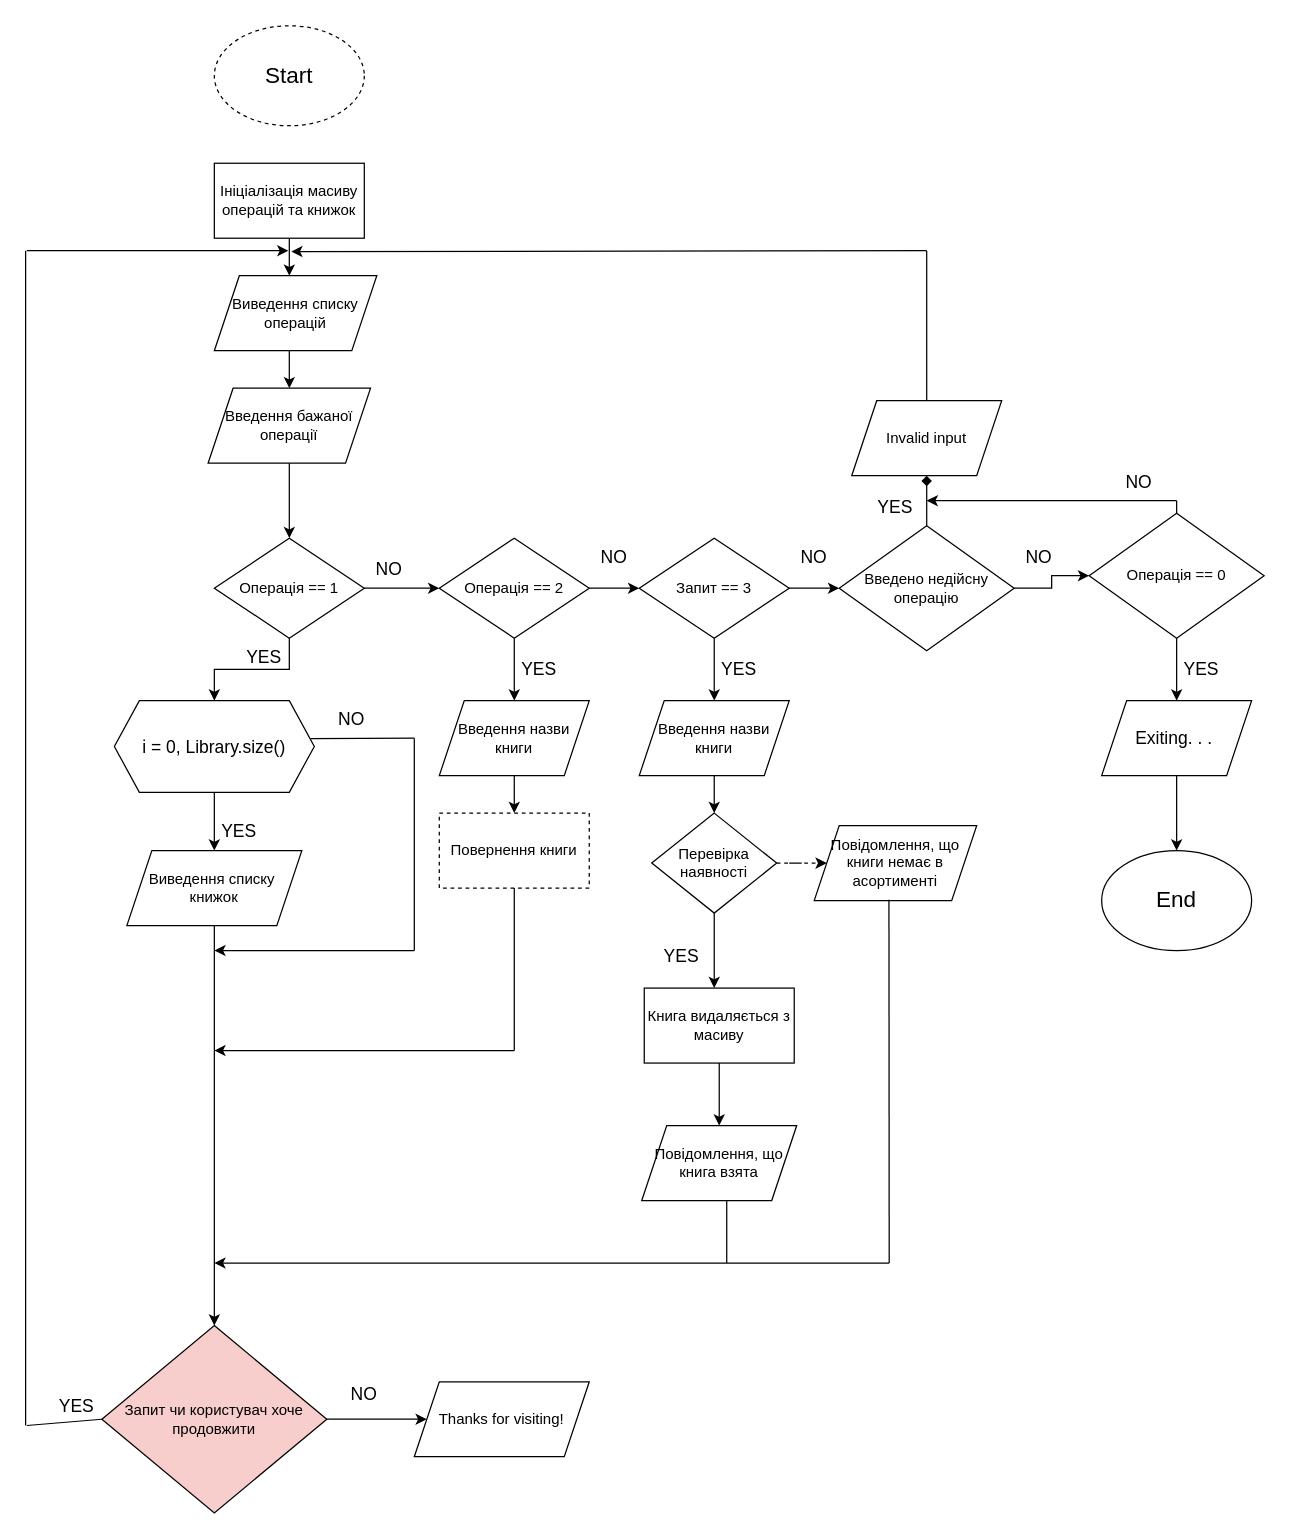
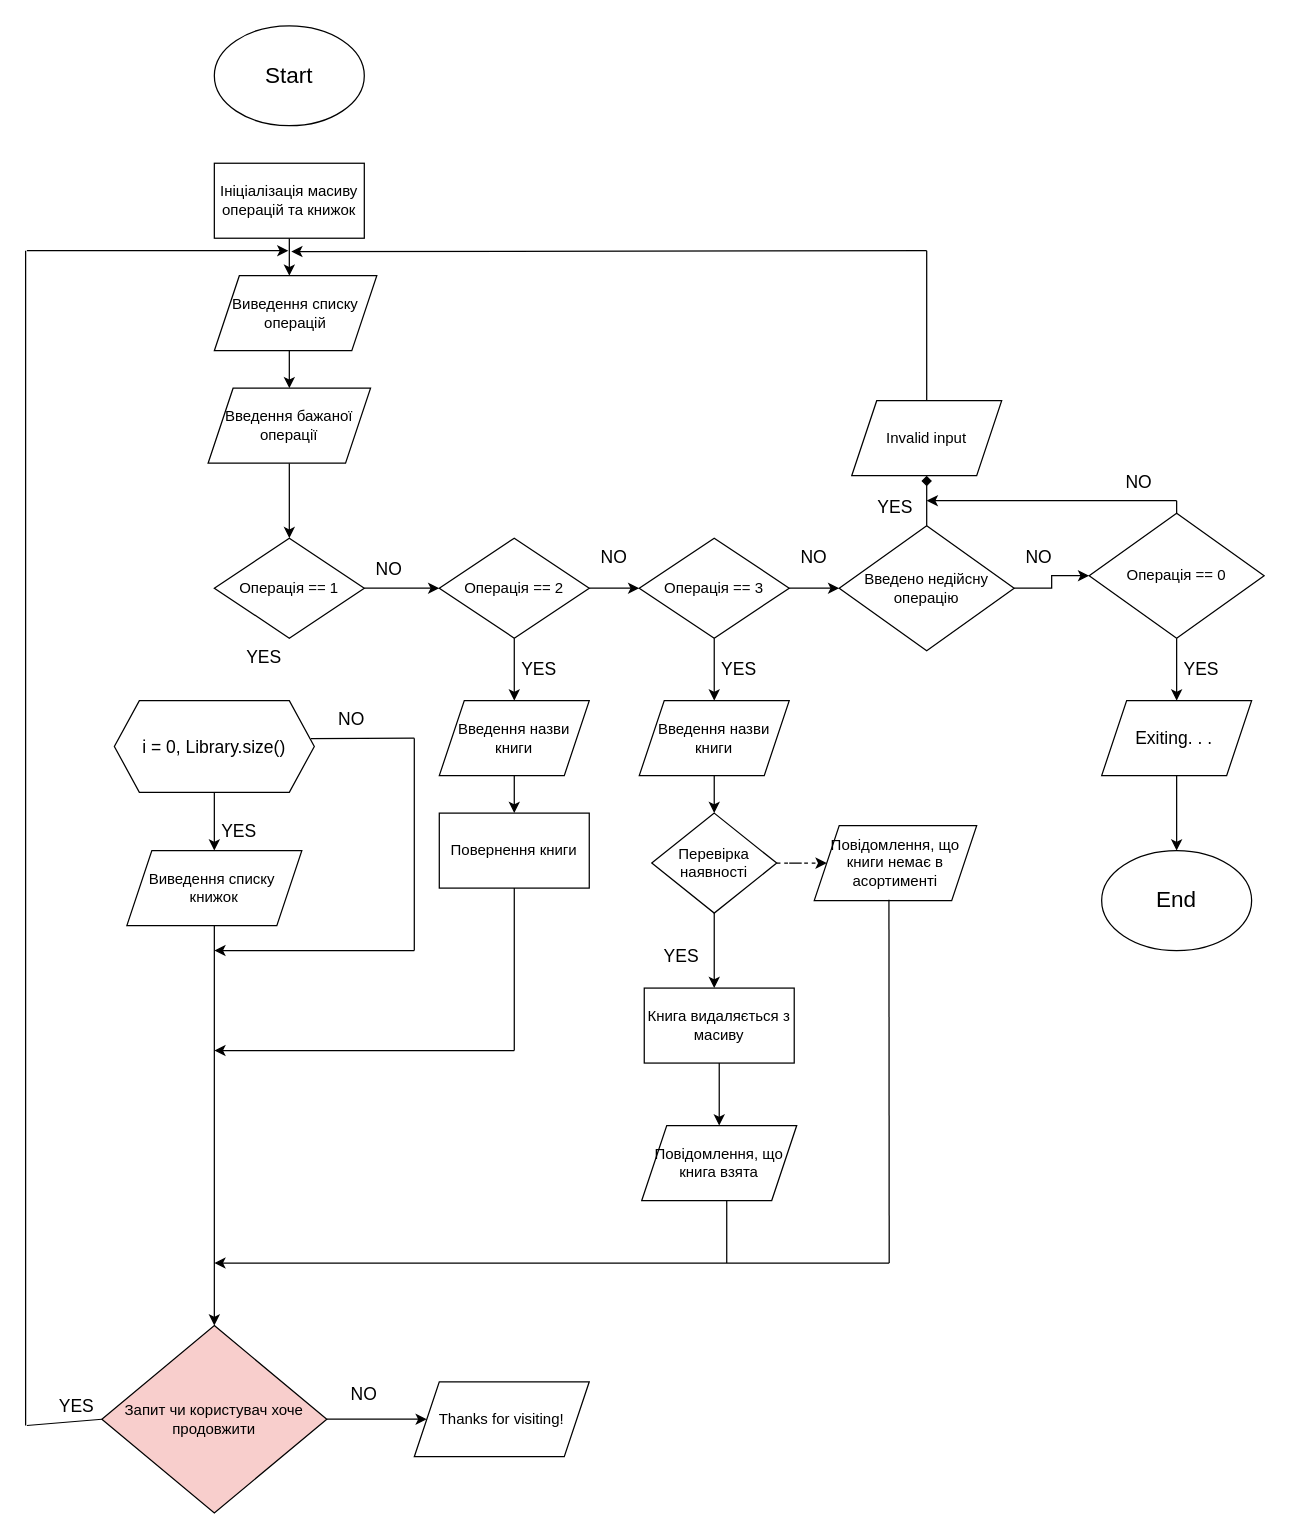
- <mxCell id="2" value="&lt;font style=&quot;font-size: 18px;&quot;&gt;Start&lt;/font&gt;" style="ellipse;whiteSpace=wrap;html=1;dashed=1;" vertex="1" parent="1"><mxGeometry x="171" y="20" width="120" height="80" as="geometry" /></mxCell>
+ <mxCell id="2" value="&lt;font style=&quot;font-size: 18px;&quot;&gt;Start&lt;/font&gt;" style="ellipse;whiteSpace=wrap;html=1;" vertex="1" parent="1"><mxGeometry x="171" y="20" width="120" height="80" as="geometry" /></mxCell>
- <mxCell id="19" value="Запит == 3" style="rhombus;whiteSpace=wrap;html=1;" vertex="1" parent="1"><mxGeometry x="511" y="430" width="120" height="80" as="geometry" /></mxCell>
+ <mxCell id="19" value="Операція == 3" style="rhombus;whiteSpace=wrap;html=1;" vertex="1" parent="1"><mxGeometry x="511" y="430" width="120" height="80" as="geometry" /></mxCell>
- <mxCell id="11" value="" style="edgeStyle=orthogonalEdgeStyle;rounded=0;orthogonalLoop=1;jettySize=auto;html=1;" edge="1" parent="1" source="12" target="39"><mxGeometry relative="1" as="geometry" /></mxCell>
- <mxCell id="50" value="Повернення книги" style="rounded=0;whiteSpace=wrap;html=1;dashed=1;" vertex="1" parent="1"><mxGeometry x="351" y="650" width="120" height="60" as="geometry" /></mxCell>
+ <mxCell id="50" value="Повернення книги" style="rounded=0;whiteSpace=wrap;html=1;" vertex="1" parent="1"><mxGeometry x="351" y="650" width="120" height="60" as="geometry" /></mxCell>
